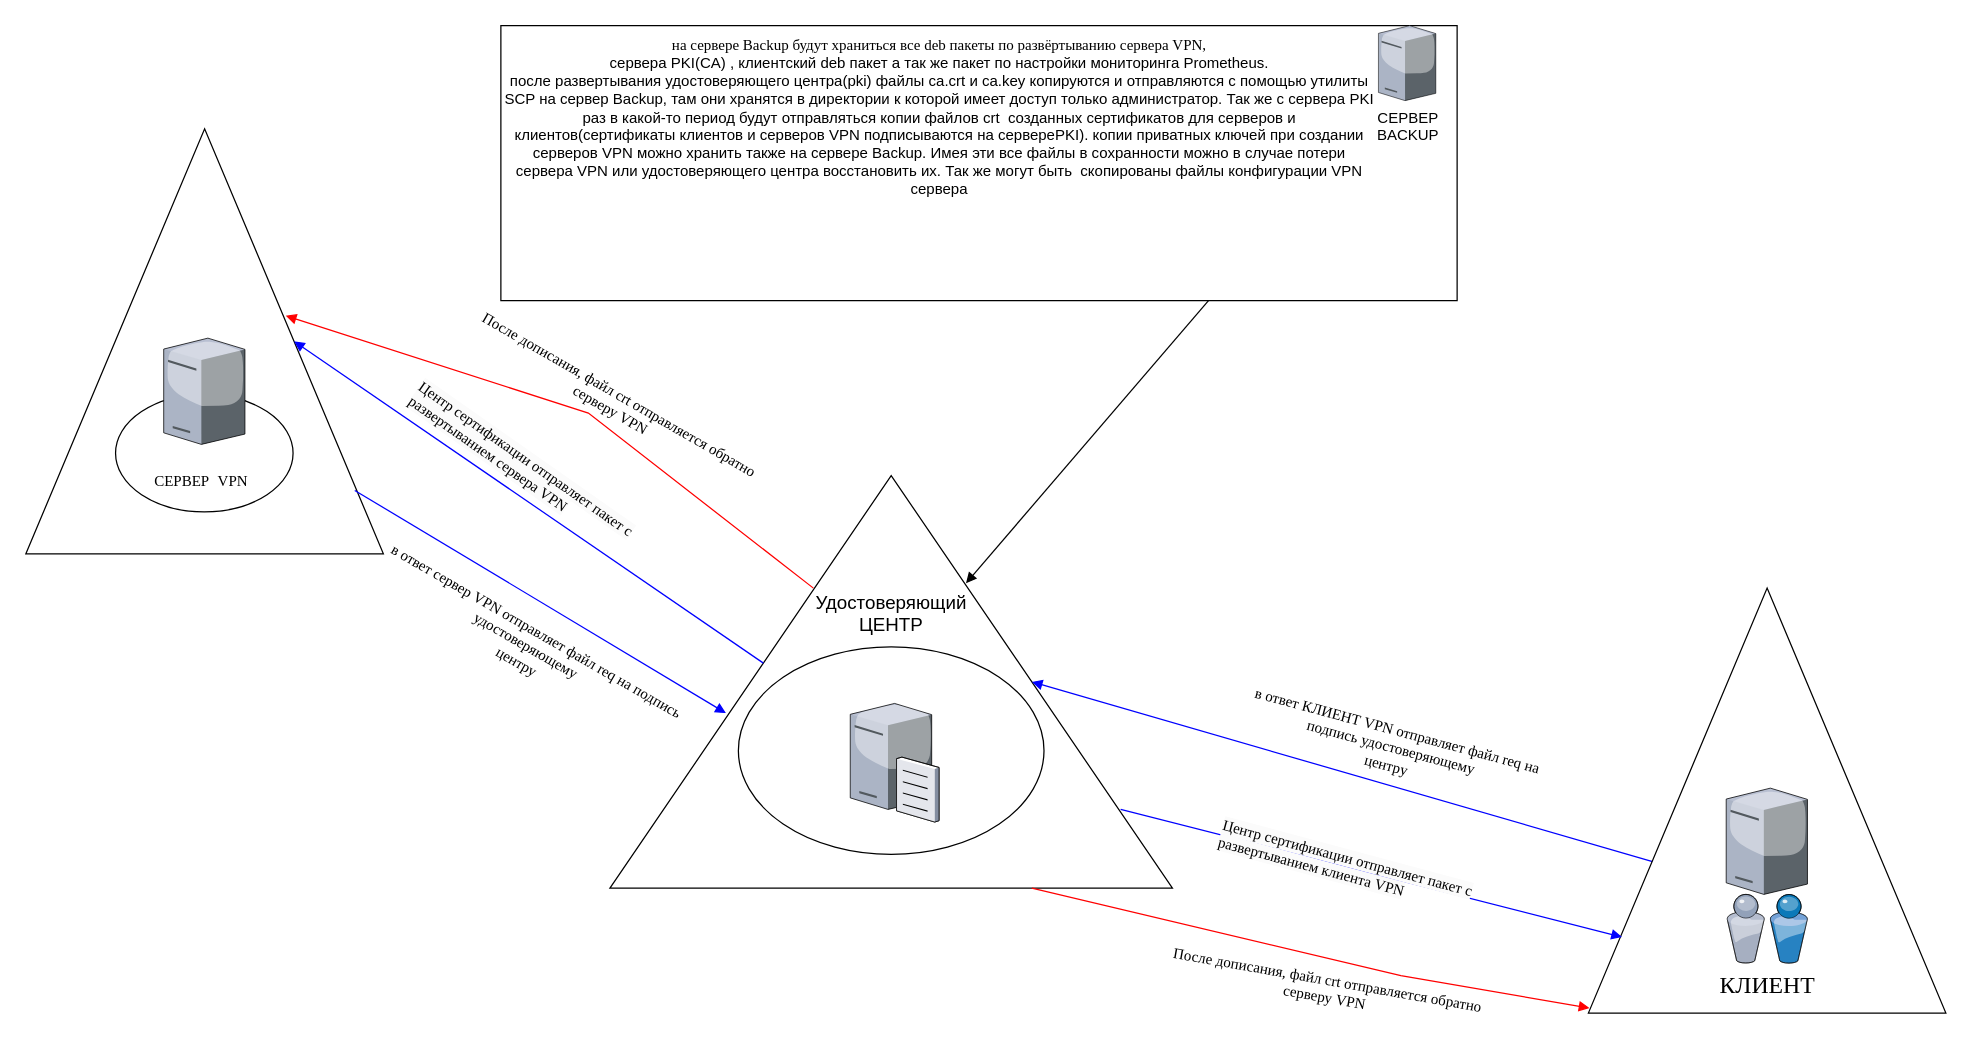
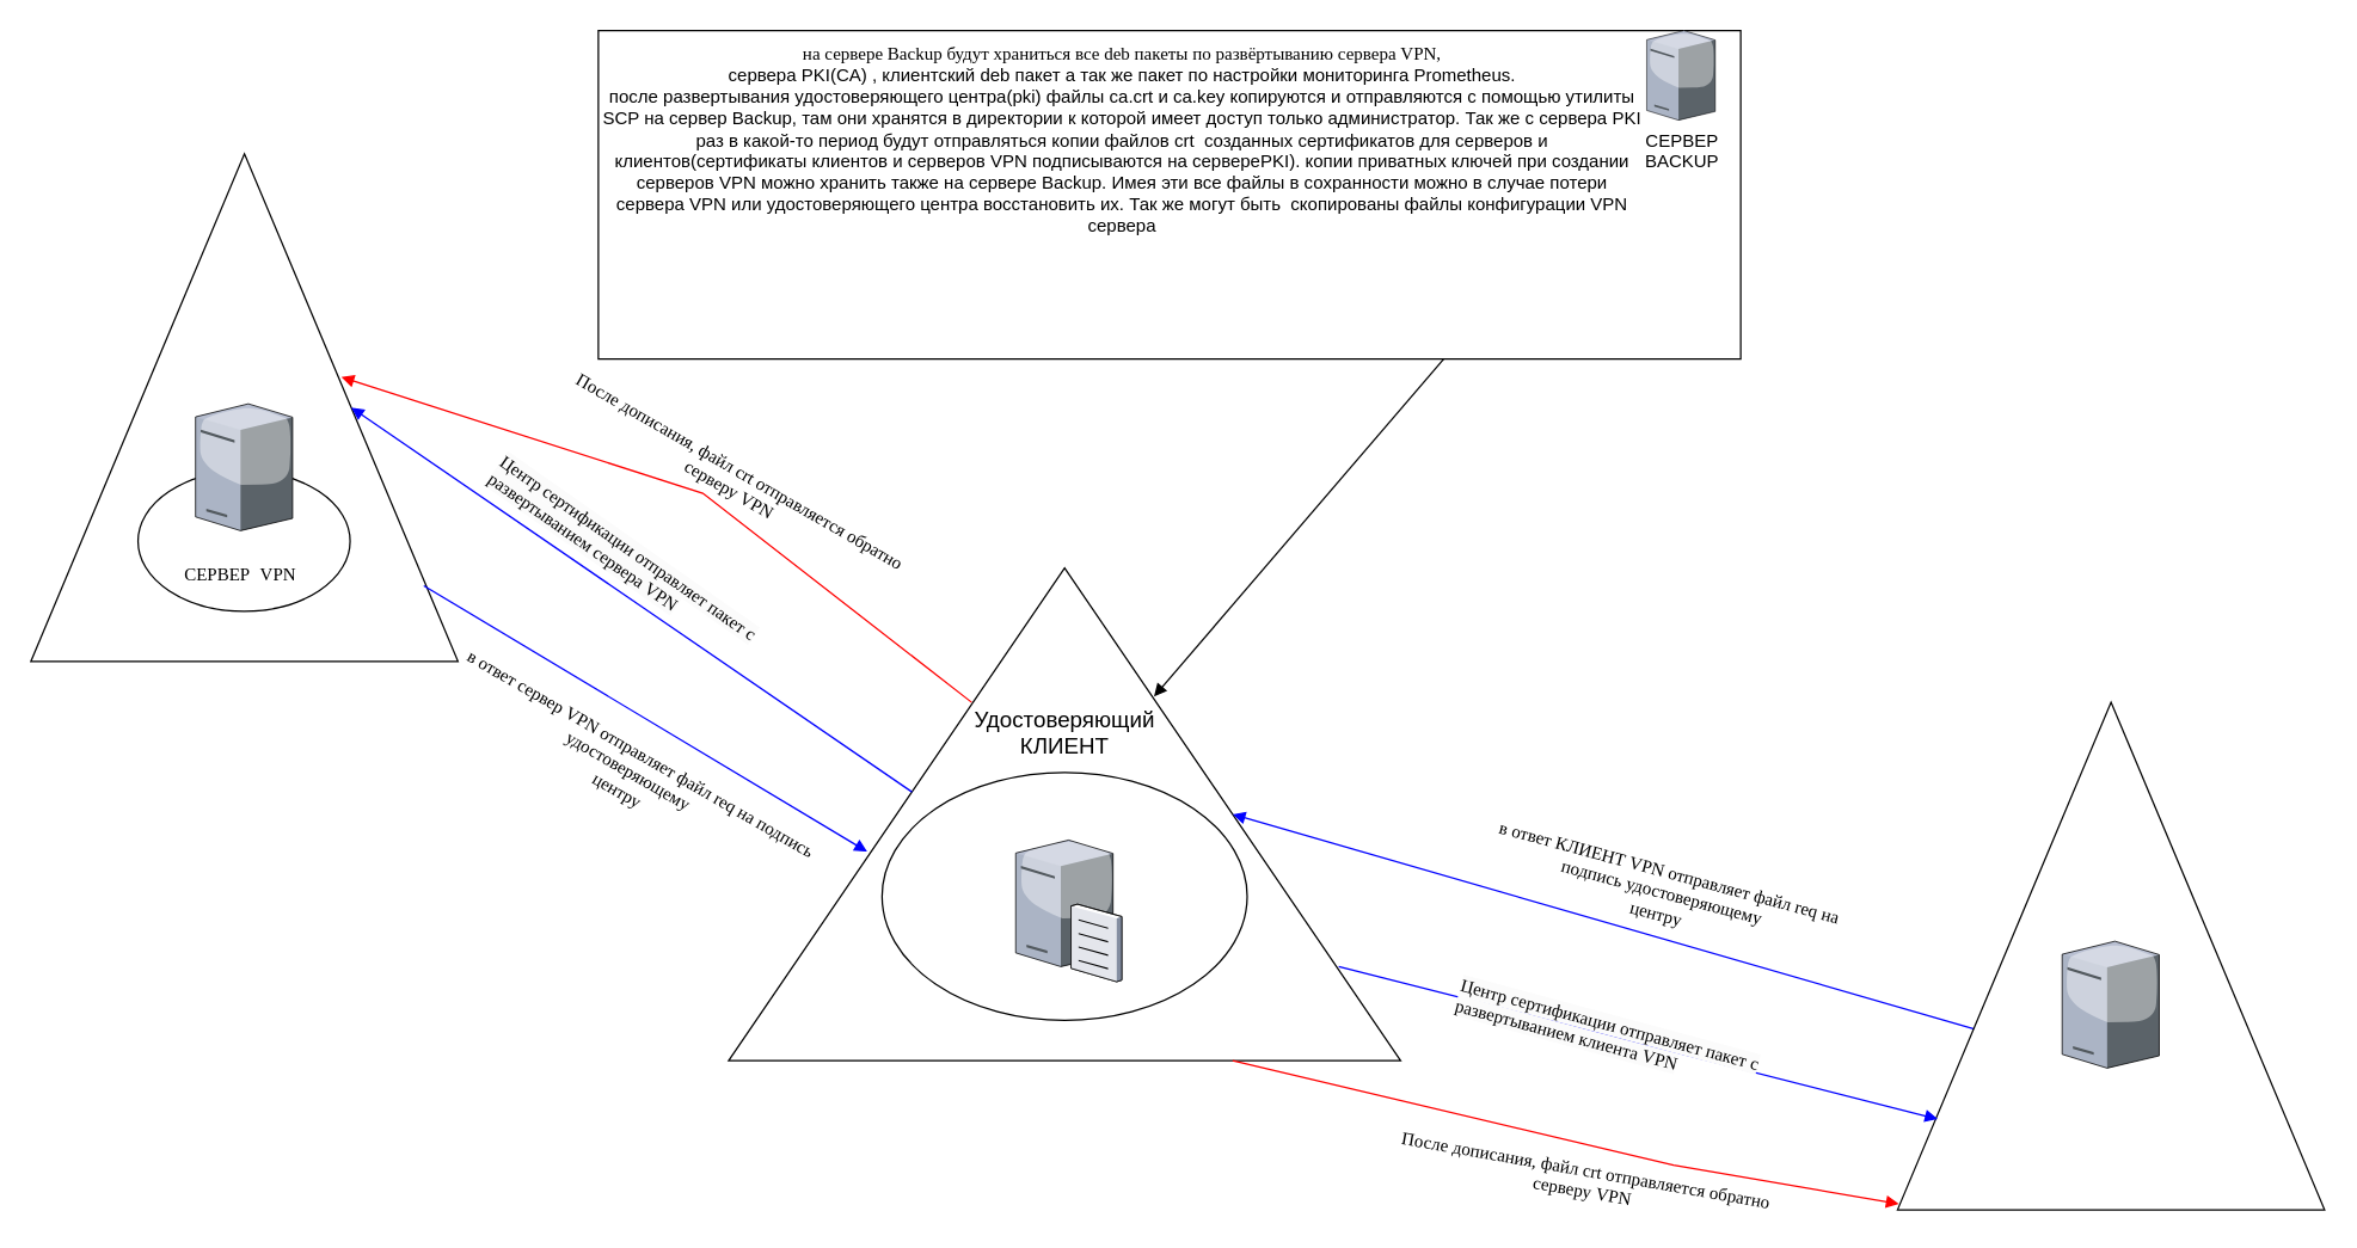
- <mxCell id="30" value="&lt;font style=&quot;font-size: 15px;&quot;&gt;Удостоверяющий&lt;br&gt;ЦЕНТР&lt;/font&gt;" style="text;html=1;align=center;verticalAlign=middle;resizable=0;points=[];autosize=1;strokeColor=none;fillColor=none;" vertex="1" parent="1"><mxGeometry x="642.25" y="465" width="140" height="50" as="geometry" /></mxCell>
+ <mxCell id="30" value="&lt;font style=&quot;font-size: 15px;&quot;&gt;Удостоверяющий&lt;br&gt;КЛИЕНТ&lt;/font&gt;" style="text;html=1;align=center;verticalAlign=middle;resizable=0;points=[];autosize=1;strokeColor=none;fillColor=none;" vertex="1" parent="1"><mxGeometry x="642.25" y="465" width="140" height="50" as="geometry" /></mxCell>
- <mxCell id="14" value="&lt;font style=&quot;font-size: 19px;&quot;&gt;КЛИЕНТ&lt;/font&gt;" style="verticalLabelPosition=bottom;aspect=fixed;html=1;verticalAlign=top;strokeColor=none;shape=mxgraph.citrix.users;rounded=0;shadow=0;comic=0;fontFamily=Verdana;" parent="1" vertex="1"><mxGeometry x="1380.75" y="715" width="64.5" height="55" as="geometry" /></mxCell>
